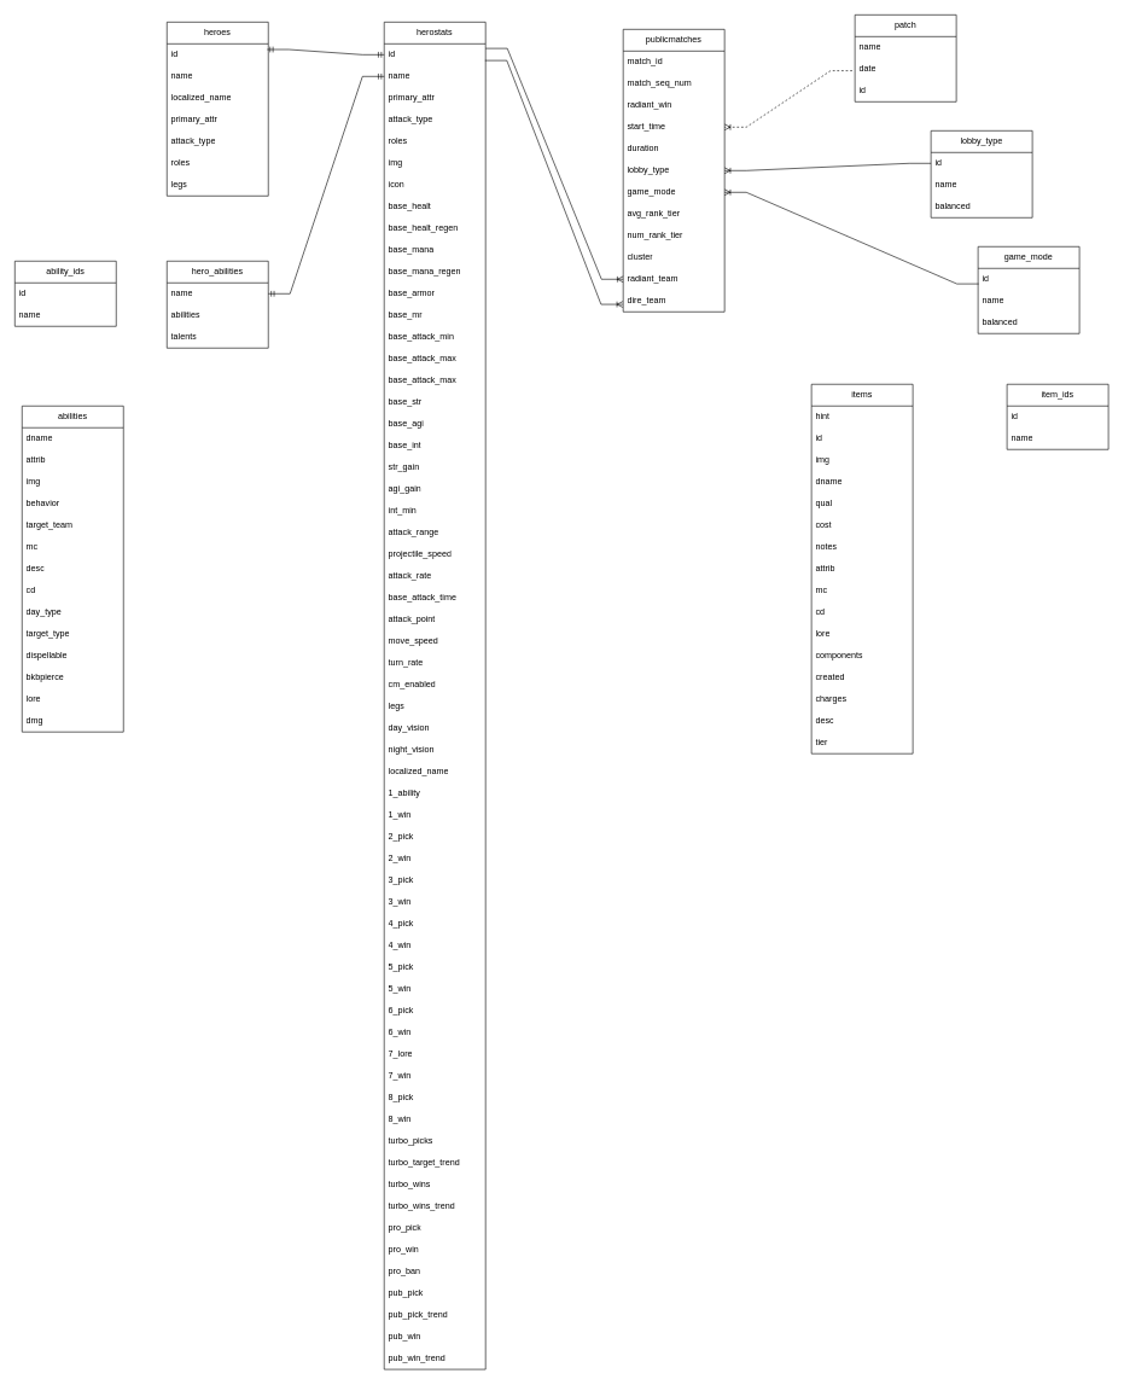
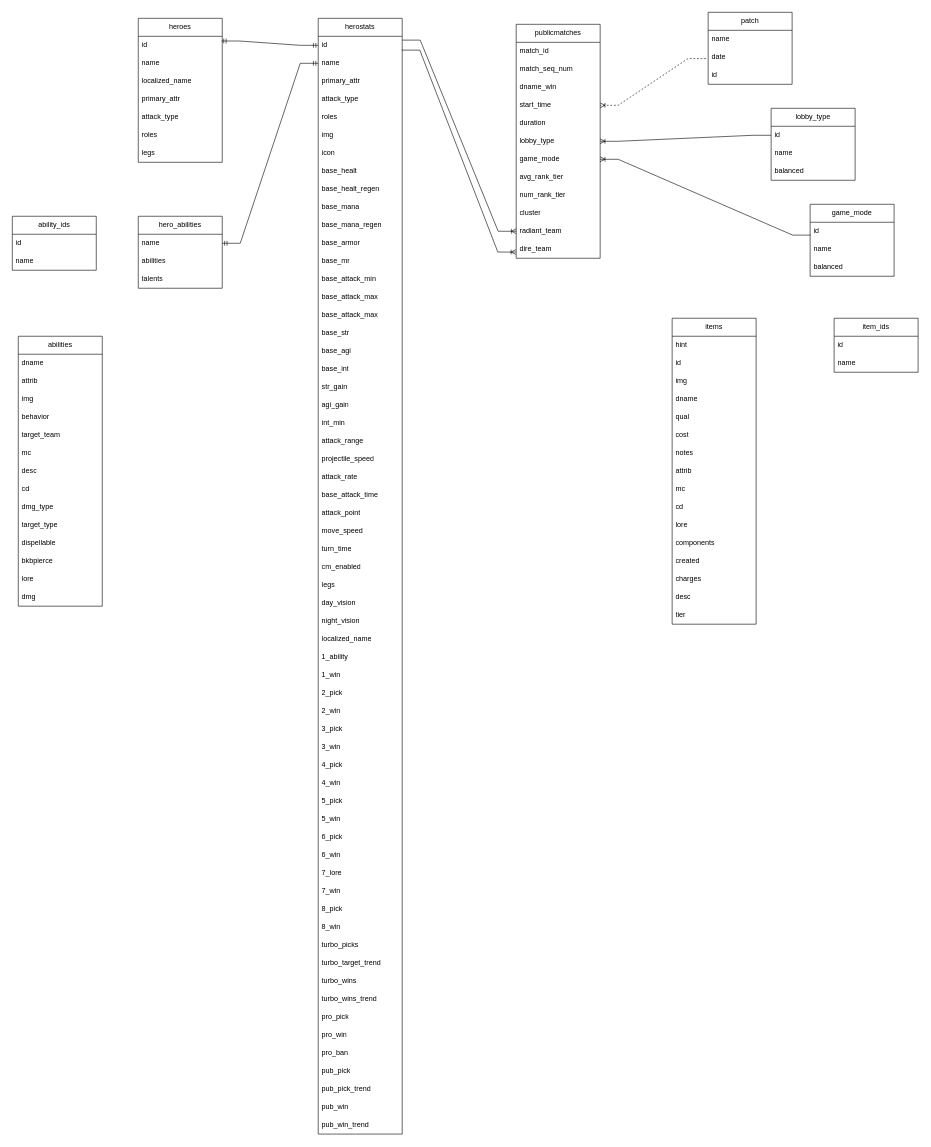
- <mxCell id="75" value="radiant_win" style="text;strokeColor=none;fillColor=none;align=left;verticalAlign=middle;spacingLeft=4;spacingRight=4;overflow=hidden;points=[[0,0.5],[1,0.5]];portConstraint=eastwest;rotatable=0;whiteSpace=wrap;html=1;" vertex="1" parent="72"><mxGeometry y="90" width="140" height="30" as="geometry" /></mxCell>
+ <mxCell id="75" value="dname_win" style="text;strokeColor=none;fillColor=none;align=left;verticalAlign=middle;spacingLeft=4;spacingRight=4;overflow=hidden;points=[[0,0.5],[1,0.5]];portConstraint=eastwest;rotatable=0;whiteSpace=wrap;html=1;" vertex="1" parent="72"><mxGeometry y="90" width="140" height="30" as="geometry" /></mxCell>
- <mxCell id="112" value="day_type" style="text;strokeColor=none;fillColor=none;align=left;verticalAlign=middle;spacingLeft=4;spacingRight=4;overflow=hidden;points=[[0,0.5],[1,0.5]];portConstraint=eastwest;rotatable=0;whiteSpace=wrap;html=1;" vertex="1" parent="103"><mxGeometry y="270" width="140" height="30" as="geometry" /></mxCell>
+ <mxCell id="112" value="dmg_type" style="text;strokeColor=none;fillColor=none;align=left;verticalAlign=middle;spacingLeft=4;spacingRight=4;overflow=hidden;points=[[0,0.5],[1,0.5]];portConstraint=eastwest;rotatable=0;whiteSpace=wrap;html=1;" vertex="1" parent="103"><mxGeometry y="270" width="140" height="30" as="geometry" /></mxCell>
- <mxCell id="39" value="&lt;div&gt;turn_rate&lt;/div&gt;" style="text;strokeColor=none;fillColor=none;align=left;verticalAlign=middle;spacingLeft=4;spacingRight=4;overflow=hidden;points=[[0,0.5],[1,0.5]];portConstraint=eastwest;rotatable=0;whiteSpace=wrap;html=1;" vertex="1" parent="10"><mxGeometry y="870" width="140" height="30" as="geometry" /></mxCell>
+ <mxCell id="39" value="&lt;div&gt;turn_time&lt;/div&gt;" style="text;strokeColor=none;fillColor=none;align=left;verticalAlign=middle;spacingLeft=4;spacingRight=4;overflow=hidden;points=[[0,0.5],[1,0.5]];portConstraint=eastwest;rotatable=0;whiteSpace=wrap;html=1;" vertex="1" parent="10"><mxGeometry y="870" width="140" height="30" as="geometry" /></mxCell>
